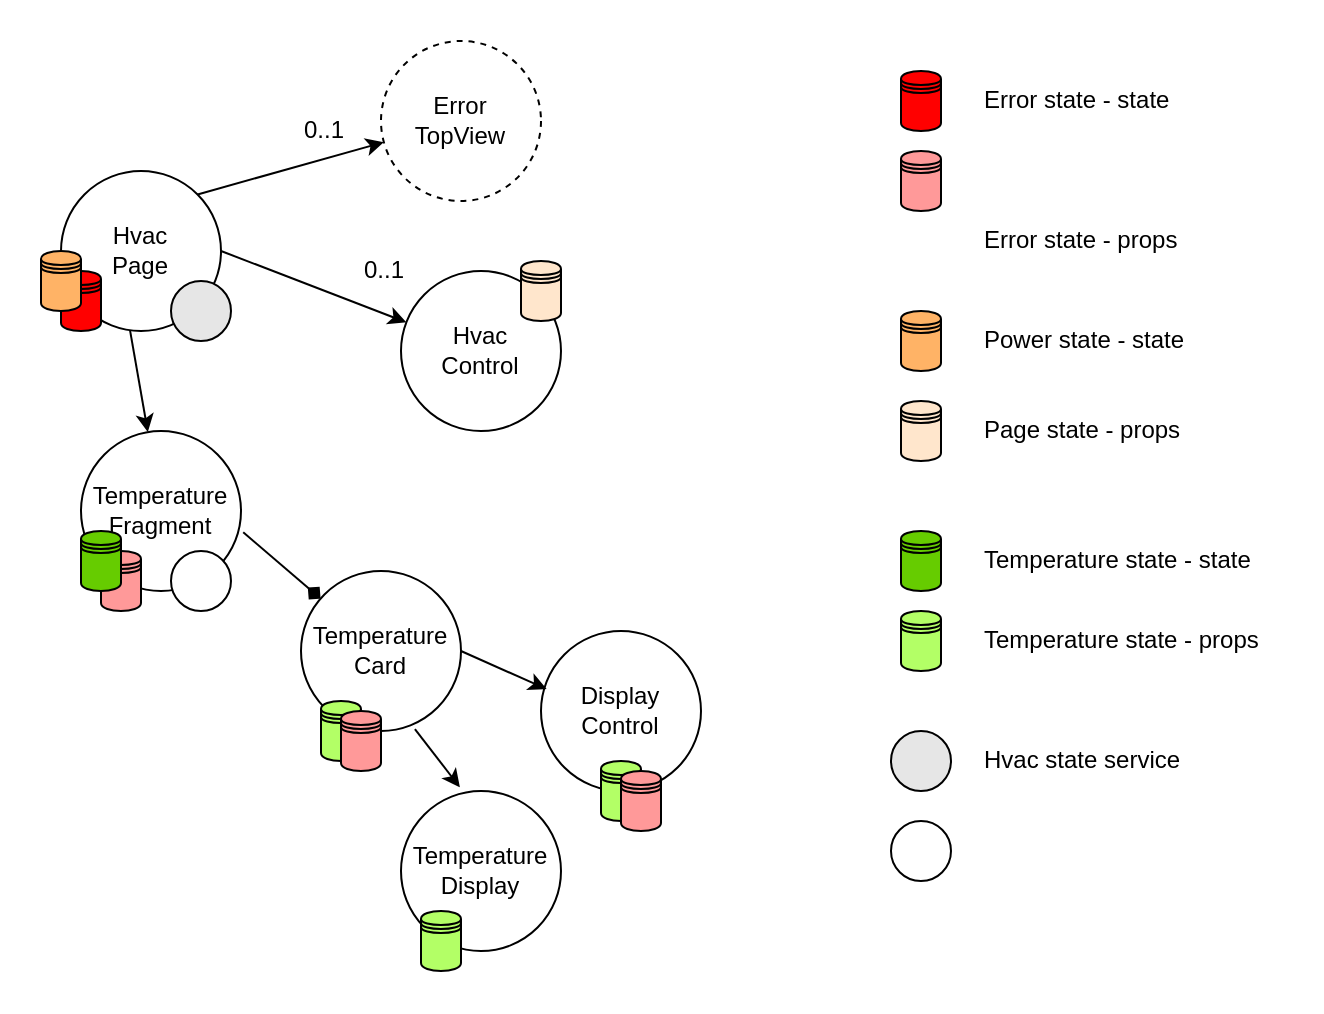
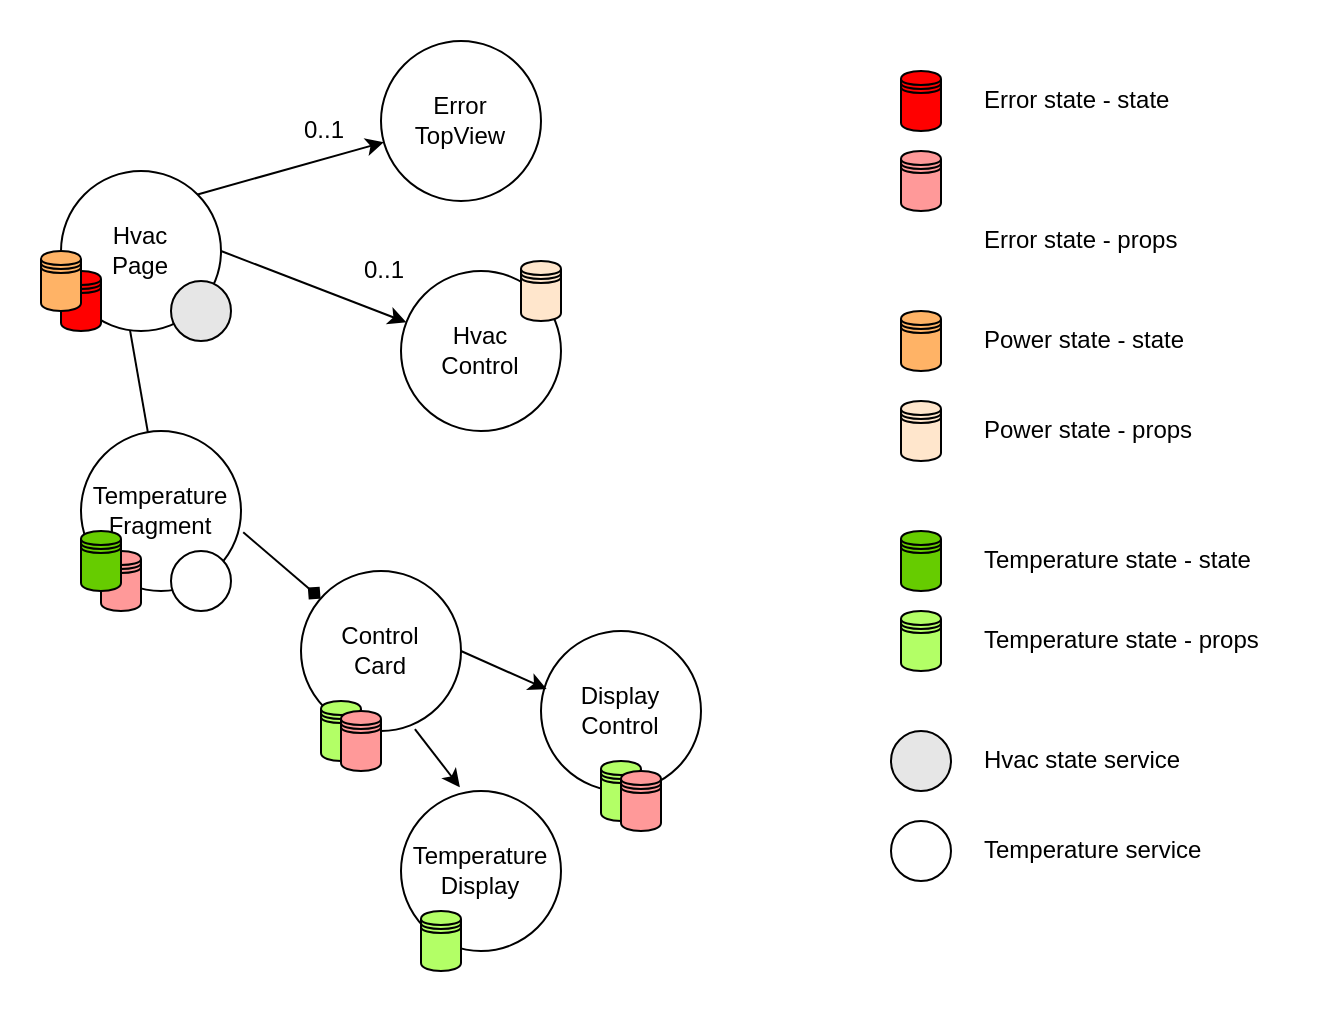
- <mxCell id="17" value="Error&lt;br&gt;TopView" style="ellipse;whiteSpace=wrap;html=1;aspect=fixed;dashed=1;" parent="1" vertex="1"><mxGeometry x="190" y="20" width="80" height="80" as="geometry" /></mxCell>
+ <mxCell id="17" value="Error&lt;br&gt;TopView" style="ellipse;whiteSpace=wrap;html=1;aspect=fixed;" parent="1" vertex="1"><mxGeometry x="190" y="20" width="80" height="80" as="geometry" /></mxCell>
- <mxCell id="7" value="" style="endArrow=classic;html=1;exitX=0.432;exitY=0.999;exitDx=0;exitDy=0;exitPerimeter=0;" parent="1" source="2" target="4" edge="1"><mxGeometry width="50" height="50" relative="1" as="geometry"><mxPoint x="120" y="135" as="sourcePoint" /><mxPoint x="212.666" y="170.641" as="targetPoint" /></mxGeometry></mxCell>
+ <mxCell id="7" value="" style="endArrow=none;html=1;exitX=0.432;exitY=0.999;exitDx=0;exitDy=0;exitPerimeter=0;" parent="1" source="2" target="4" edge="1"><mxGeometry width="50" height="50" relative="1" as="geometry"><mxPoint x="120" y="135" as="sourcePoint" /><mxPoint x="212.666" y="170.641" as="targetPoint" /></mxGeometry></mxCell>
- <mxCell id="15" value="Page state - props&lt;br&gt;" style="text;html=1;resizable=0;points=[];autosize=1;align=left;verticalAlign=top;spacingTop=-4;" parent="1" vertex="1"><mxGeometry x="490" y="205" width="120" height="20" as="geometry" /></mxCell>
+ <mxCell id="15" value="Power state - props&lt;br&gt;" style="text;html=1;resizable=0;points=[];autosize=1;align=left;verticalAlign=top;spacingTop=-4;" parent="1" vertex="1"><mxGeometry x="490" y="205" width="120" height="20" as="geometry" /></mxCell>
- <mxCell id="31" value="Temperature&lt;br&gt;Card" style="ellipse;whiteSpace=wrap;html=1;aspect=fixed;" parent="1" vertex="1"><mxGeometry x="150" y="285" width="80" height="80" as="geometry" /></mxCell>
+ <mxCell id="31" value="Control&lt;br&gt;Card" style="ellipse;whiteSpace=wrap;html=1;aspect=fixed;" parent="1" vertex="1"><mxGeometry x="150" y="285" width="80" height="80" as="geometry" /></mxCell>
+ <mxCell id="44" value="Temperature service" style="text;html=1;resizable=0;points=[];autosize=1;align=left;verticalAlign=top;spacingTop=-4;" vertex="1" parent="1"><mxGeometry x="490" y="415" width="120" height="20" as="geometry" /></mxCell>
